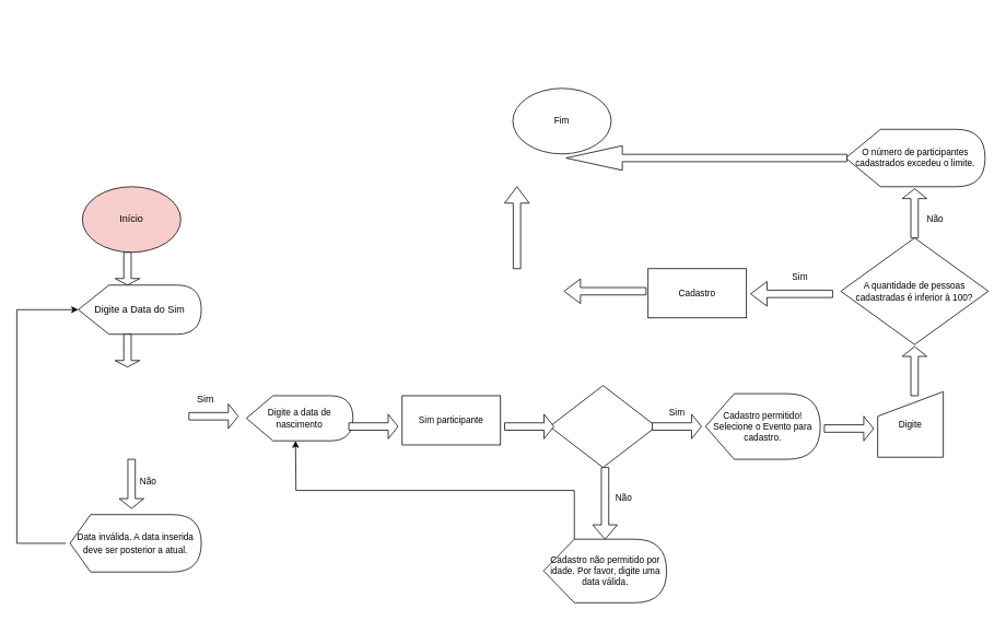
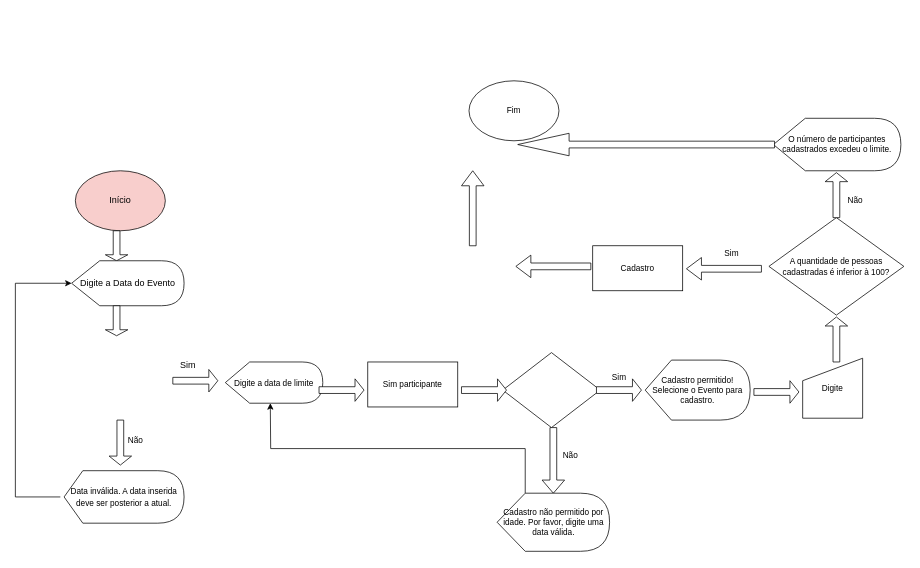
- <mxCell id="4" value="Digite a Data do Sim" style="shape=display;whiteSpace=wrap;html=1;" vertex="1" parent="1"><mxGeometry x="95" y="347" width="150" height="60" as="geometry" /></mxCell>
+ <mxCell id="4" value="Digite a Data do Evento" style="shape=display;whiteSpace=wrap;html=1;" vertex="1" parent="1"><mxGeometry x="95" y="347" width="150" height="60" as="geometry" /></mxCell>
- <mxCell id="9" value="Digite a data de nascimento" style="shape=display;whiteSpace=wrap;html=1;fontSize=11;" vertex="1" parent="1"><mxGeometry x="300" y="482" width="130" height="55" as="geometry" /></mxCell>
+ <mxCell id="9" value="Digite a data de limite" style="shape=display;whiteSpace=wrap;html=1;fontSize=11;" vertex="1" parent="1"><mxGeometry x="300" y="482" width="130" height="55" as="geometry" /></mxCell>
